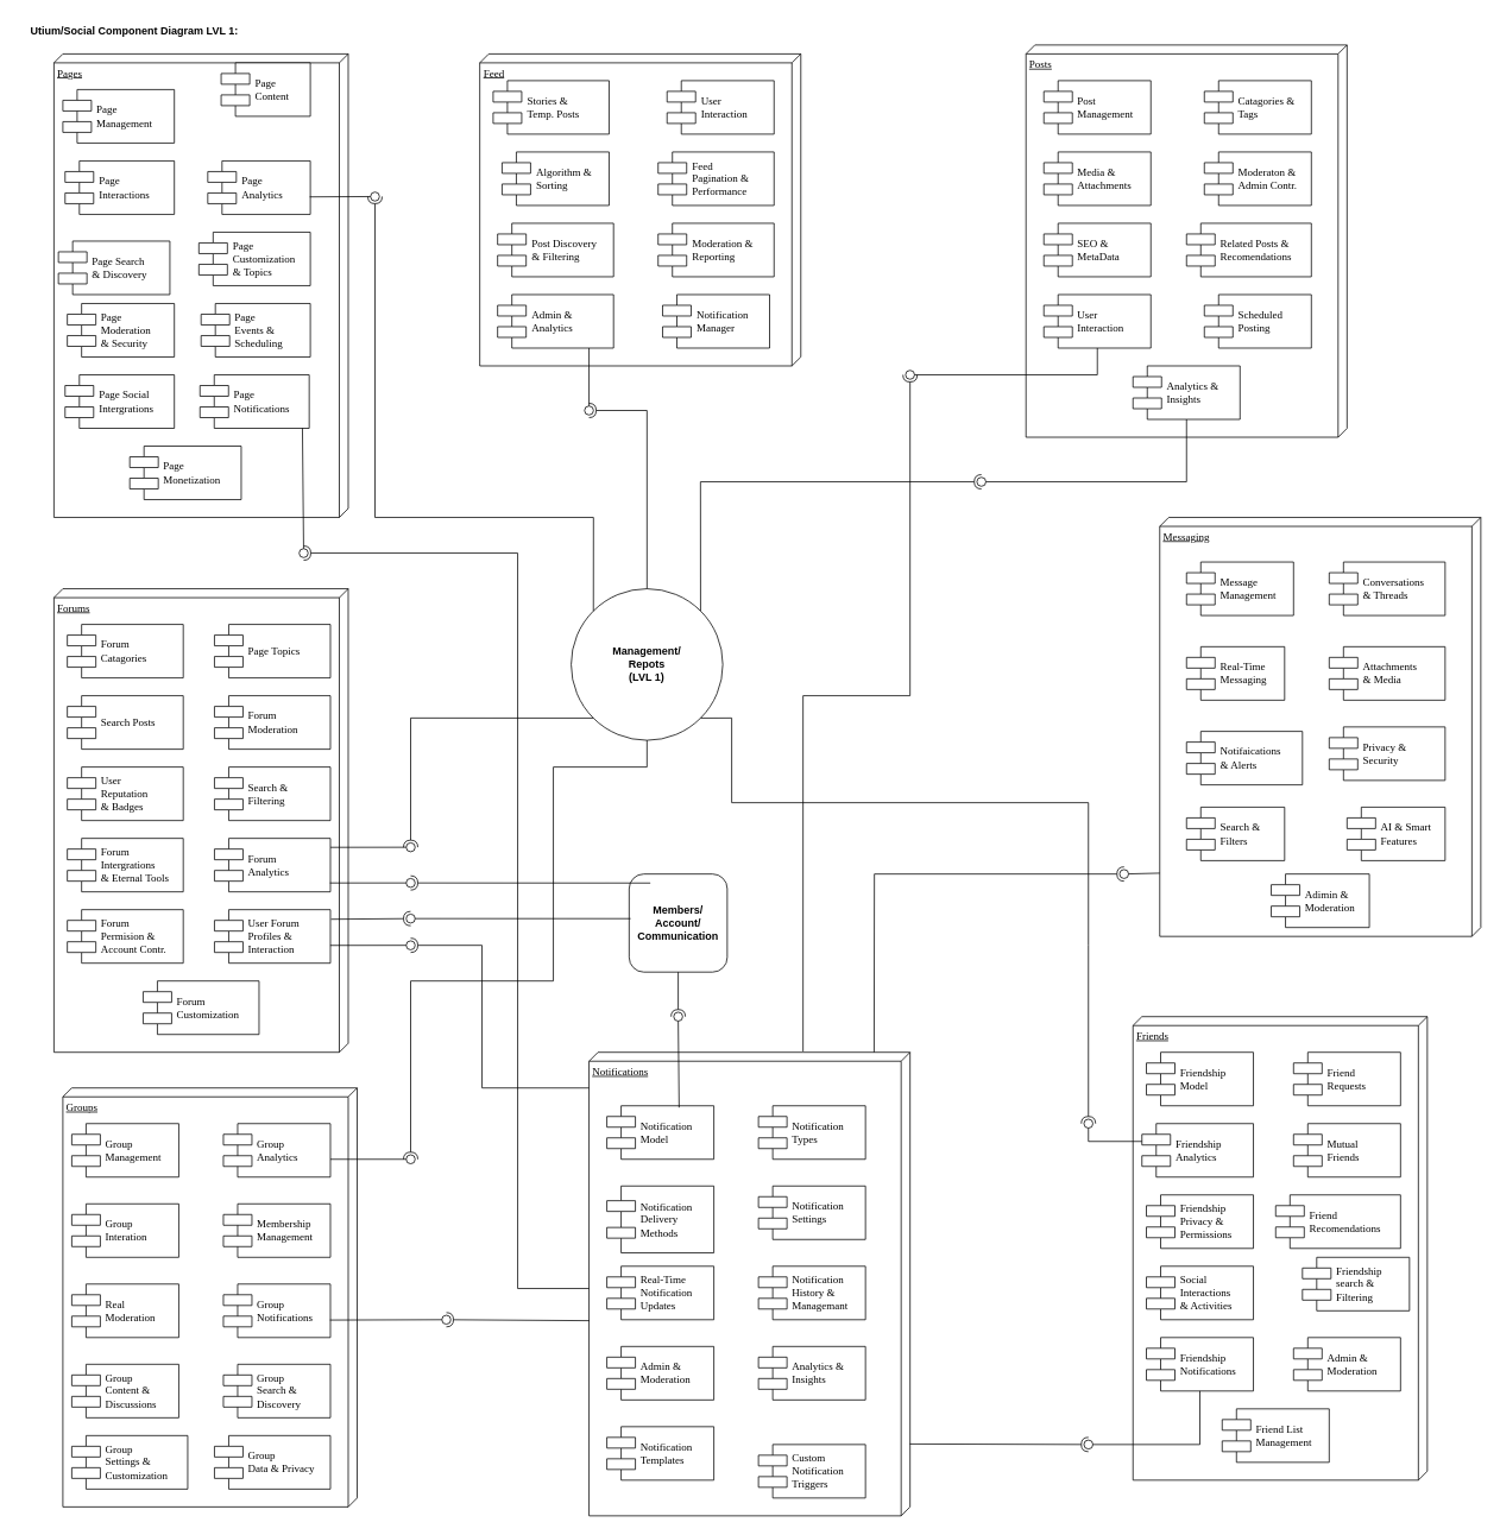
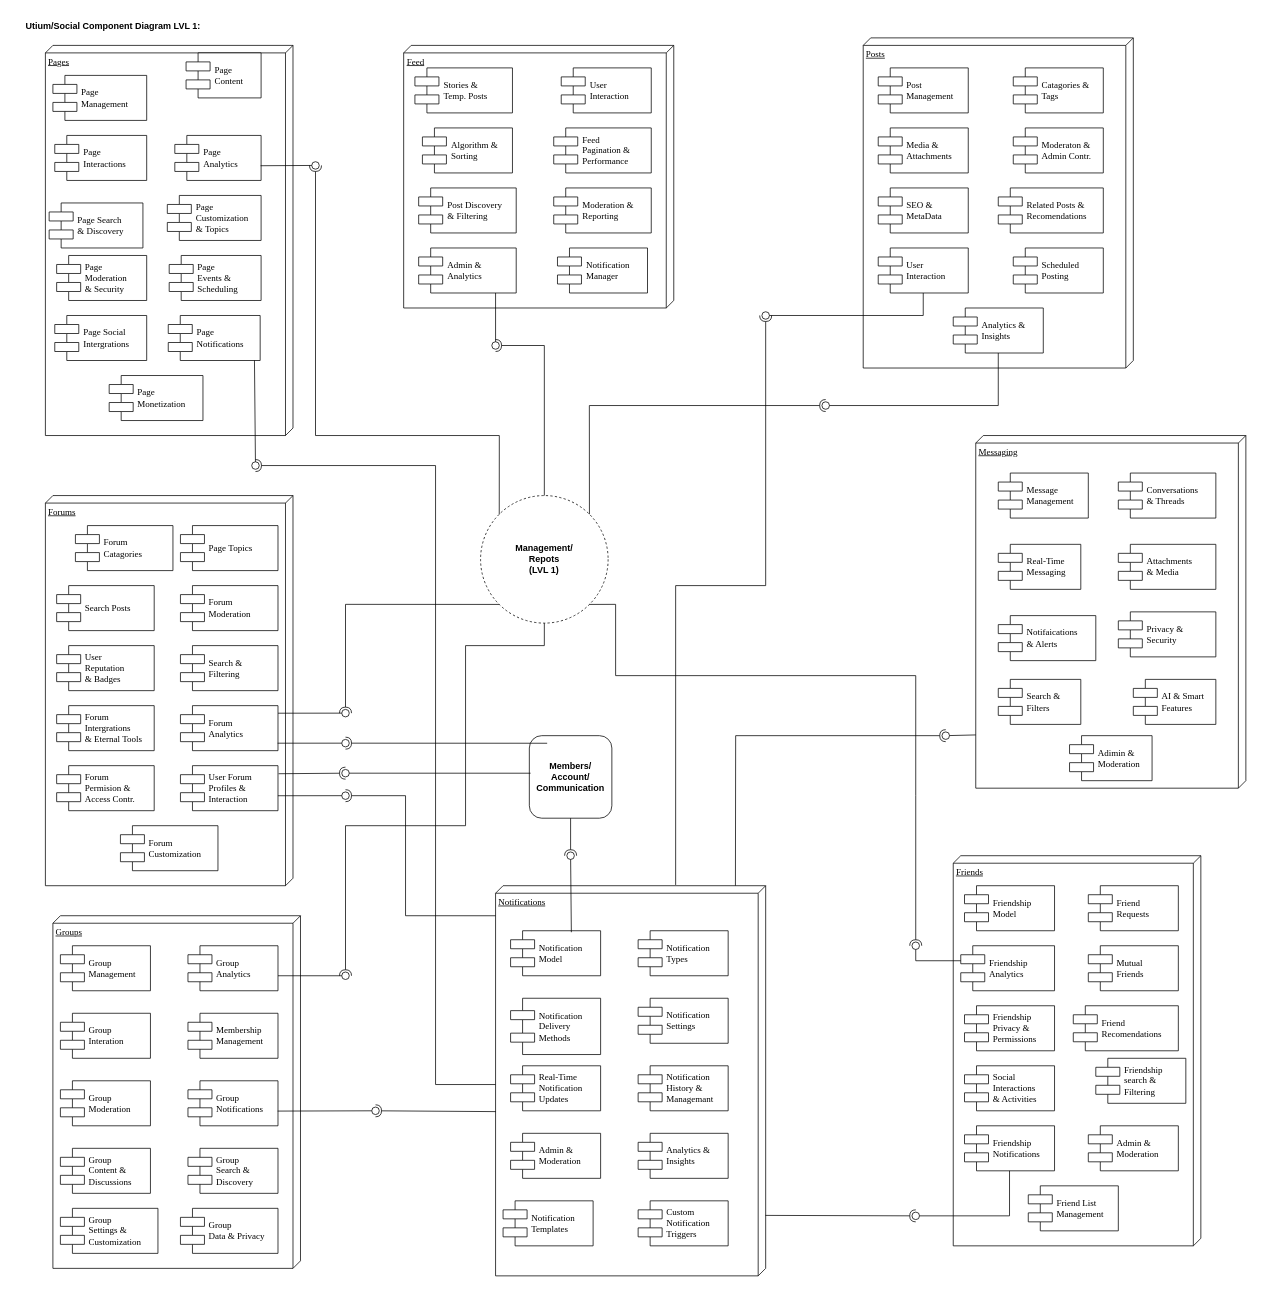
- <mxCell id="79" value="Forum&lt;div&gt;Catagories&lt;/div&gt;" style="shape=component;align=left;spacingLeft=36;rounded=0;shadow=0;comic=0;labelBackgroundColor=none;strokeWidth=1;fontFamily=Verdana;fontSize=12;html=1;" vertex="1" parent="1"><mxGeometry x="75" y="700" width="130" height="60" as="geometry" /></mxCell>
+ <mxCell id="79" value="Forum&lt;div&gt;Catagories&lt;/div&gt;" style="shape=component;align=left;spacingLeft=36;rounded=0;shadow=0;comic=0;labelBackgroundColor=none;strokeWidth=1;fontFamily=Verdana;fontSize=12;html=1;" vertex="1" parent="1"><mxGeometry x="100" y="700" width="130" height="60" as="geometry" /></mxCell>
- <mxCell id="90" value="&lt;b&gt;Management/&lt;/b&gt;&lt;div&gt;&lt;b&gt;Repots&lt;/b&gt;&lt;/div&gt;&lt;div&gt;&lt;b&gt;(LVL 1)&lt;/b&gt;&lt;/div&gt;" style="ellipse;whiteSpace=wrap;html=1;aspect=fixed;" vertex="1" parent="1"><mxGeometry x="640" y="660" width="170" height="170" as="geometry" /></mxCell>
+ <mxCell id="90" value="&lt;b&gt;Management/&lt;/b&gt;&lt;div&gt;&lt;b&gt;Repots&lt;/b&gt;&lt;/div&gt;&lt;div&gt;&lt;b&gt;(LVL 1)&lt;/b&gt;&lt;/div&gt;" style="ellipse;whiteSpace=wrap;html=1;aspect=fixed;dashed=1;" vertex="1" parent="1"><mxGeometry x="640" y="660" width="170" height="170" as="geometry" /></mxCell>
- <mxCell id="87" value="Forum&amp;nbsp;&lt;div&gt;Permision &amp;amp;&lt;/div&gt;&lt;div&gt;Account Contr.&lt;/div&gt;" style="shape=component;align=left;spacingLeft=36;rounded=0;shadow=0;comic=0;labelBackgroundColor=none;strokeWidth=1;fontFamily=Verdana;fontSize=12;html=1;" vertex="1" parent="1"><mxGeometry x="75" y="1020" width="130" height="60" as="geometry" /></mxCell>
+ <mxCell id="87" value="Forum&amp;nbsp;&lt;div&gt;Permision &amp;amp;&lt;/div&gt;&lt;div&gt;Access Contr.&lt;/div&gt;" style="shape=component;align=left;spacingLeft=36;rounded=0;shadow=0;comic=0;labelBackgroundColor=none;strokeWidth=1;fontFamily=Verdana;fontSize=12;html=1;" vertex="1" parent="1"><mxGeometry x="75" y="1020" width="130" height="60" as="geometry" /></mxCell>
- <mxCell id="49" value="&lt;div&gt;Real&lt;/div&gt;&lt;div&gt;Moderation&lt;/div&gt;" style="shape=component;align=left;spacingLeft=36;rounded=0;shadow=0;comic=0;labelBackgroundColor=none;strokeWidth=1;fontFamily=Verdana;fontSize=12;html=1;" vertex="1" parent="1"><mxGeometry x="80" y="1440" width="120" height="60" as="geometry" /></mxCell>
+ <mxCell id="49" value="&lt;div&gt;Group&lt;/div&gt;&lt;div&gt;Moderation&lt;/div&gt;" style="shape=component;align=left;spacingLeft=36;rounded=0;shadow=0;comic=0;labelBackgroundColor=none;strokeWidth=1;fontFamily=Verdana;fontSize=12;html=1;" vertex="1" parent="1"><mxGeometry x="80" y="1440" width="120" height="60" as="geometry" /></mxCell>
- <mxCell id="42" value="Notification&lt;div&gt;Templates&lt;/div&gt;" style="shape=component;align=left;spacingLeft=36;rounded=0;shadow=0;comic=0;labelBackgroundColor=none;strokeWidth=1;fontFamily=Verdana;fontSize=12;html=1;" vertex="1" parent="1"><mxGeometry x="680" y="1600" width="120" height="60" as="geometry" /></mxCell>
+ <mxCell id="42" value="Notification&lt;div&gt;Templates&lt;/div&gt;" style="shape=component;align=left;spacingLeft=36;rounded=0;shadow=0;comic=0;labelBackgroundColor=none;strokeWidth=1;fontFamily=Verdana;fontSize=12;html=1;" vertex="1" parent="1"><mxGeometry x="670" y="1600" width="120" height="60" as="geometry" /></mxCell>
- <mxCell id="43" value="Custom&lt;div&gt;Notification&lt;/div&gt;&lt;div&gt;Triggers&lt;/div&gt;" style="shape=component;align=left;spacingLeft=36;rounded=0;shadow=0;comic=0;labelBackgroundColor=none;strokeWidth=1;fontFamily=Verdana;fontSize=12;html=1;" vertex="1" parent="1"><mxGeometry x="850" y="1620" width="120" height="60" as="geometry" /></mxCell>
+ <mxCell id="43" value="Custom&lt;div&gt;Notification&lt;/div&gt;&lt;div&gt;Triggers&lt;/div&gt;" style="shape=component;align=left;spacingLeft=36;rounded=0;shadow=0;comic=0;labelBackgroundColor=none;strokeWidth=1;fontFamily=Verdana;fontSize=12;html=1;" vertex="1" parent="1"><mxGeometry x="850" y="1600" width="120" height="60" as="geometry" /></mxCell>
